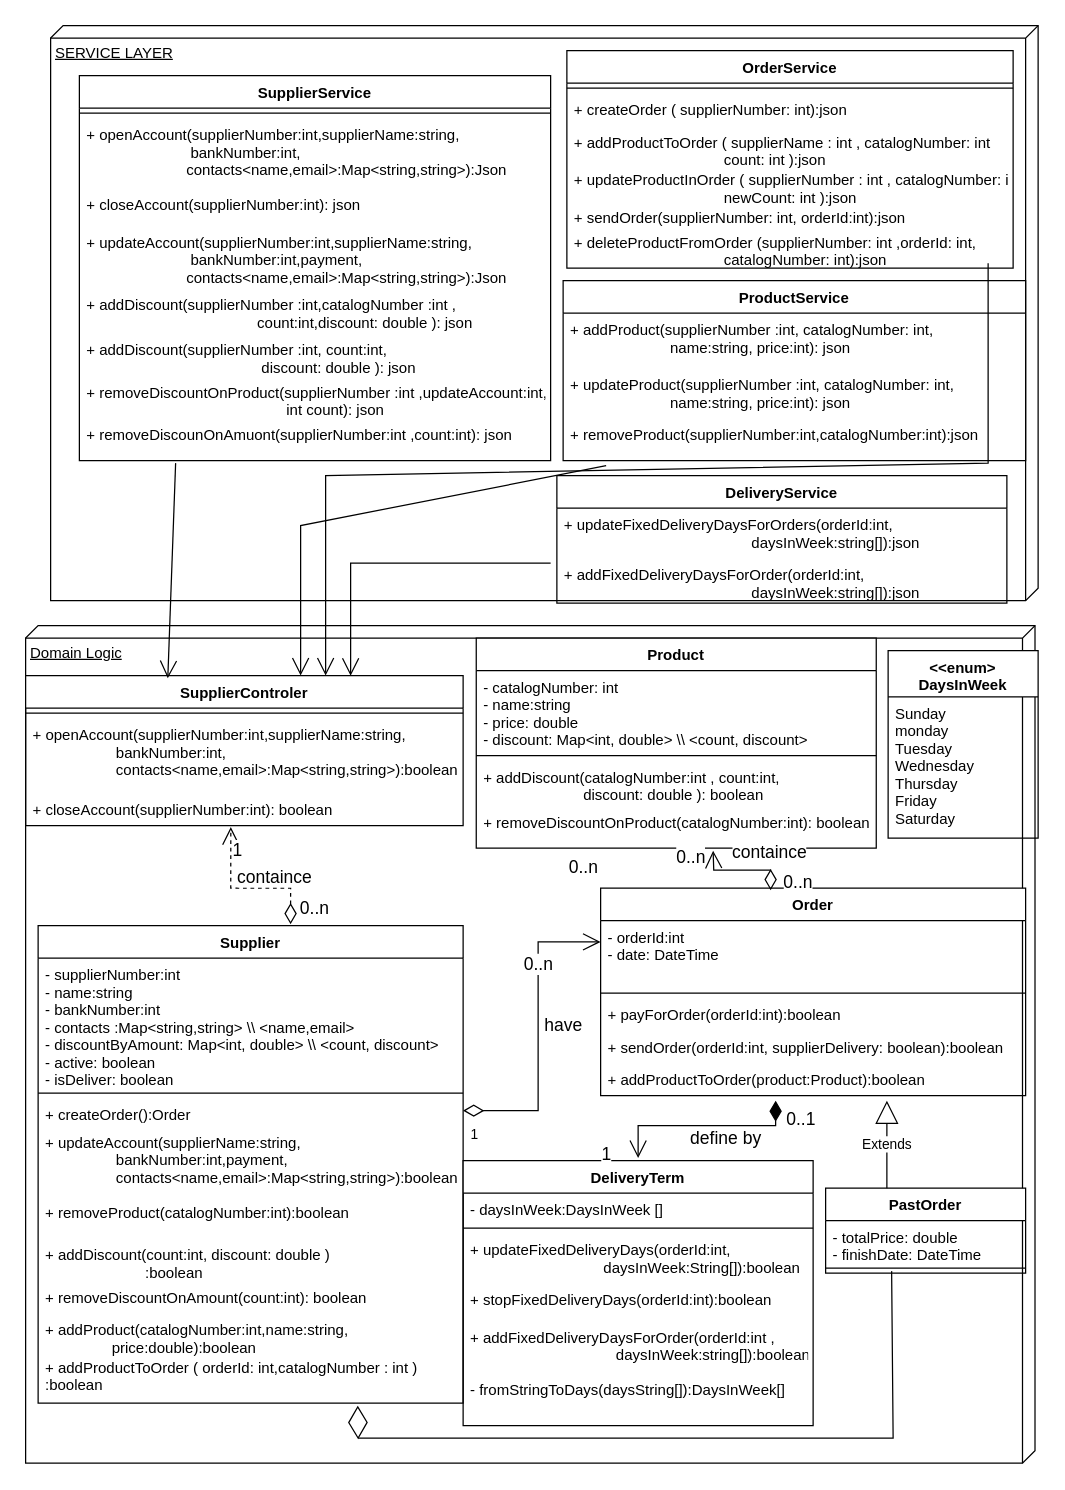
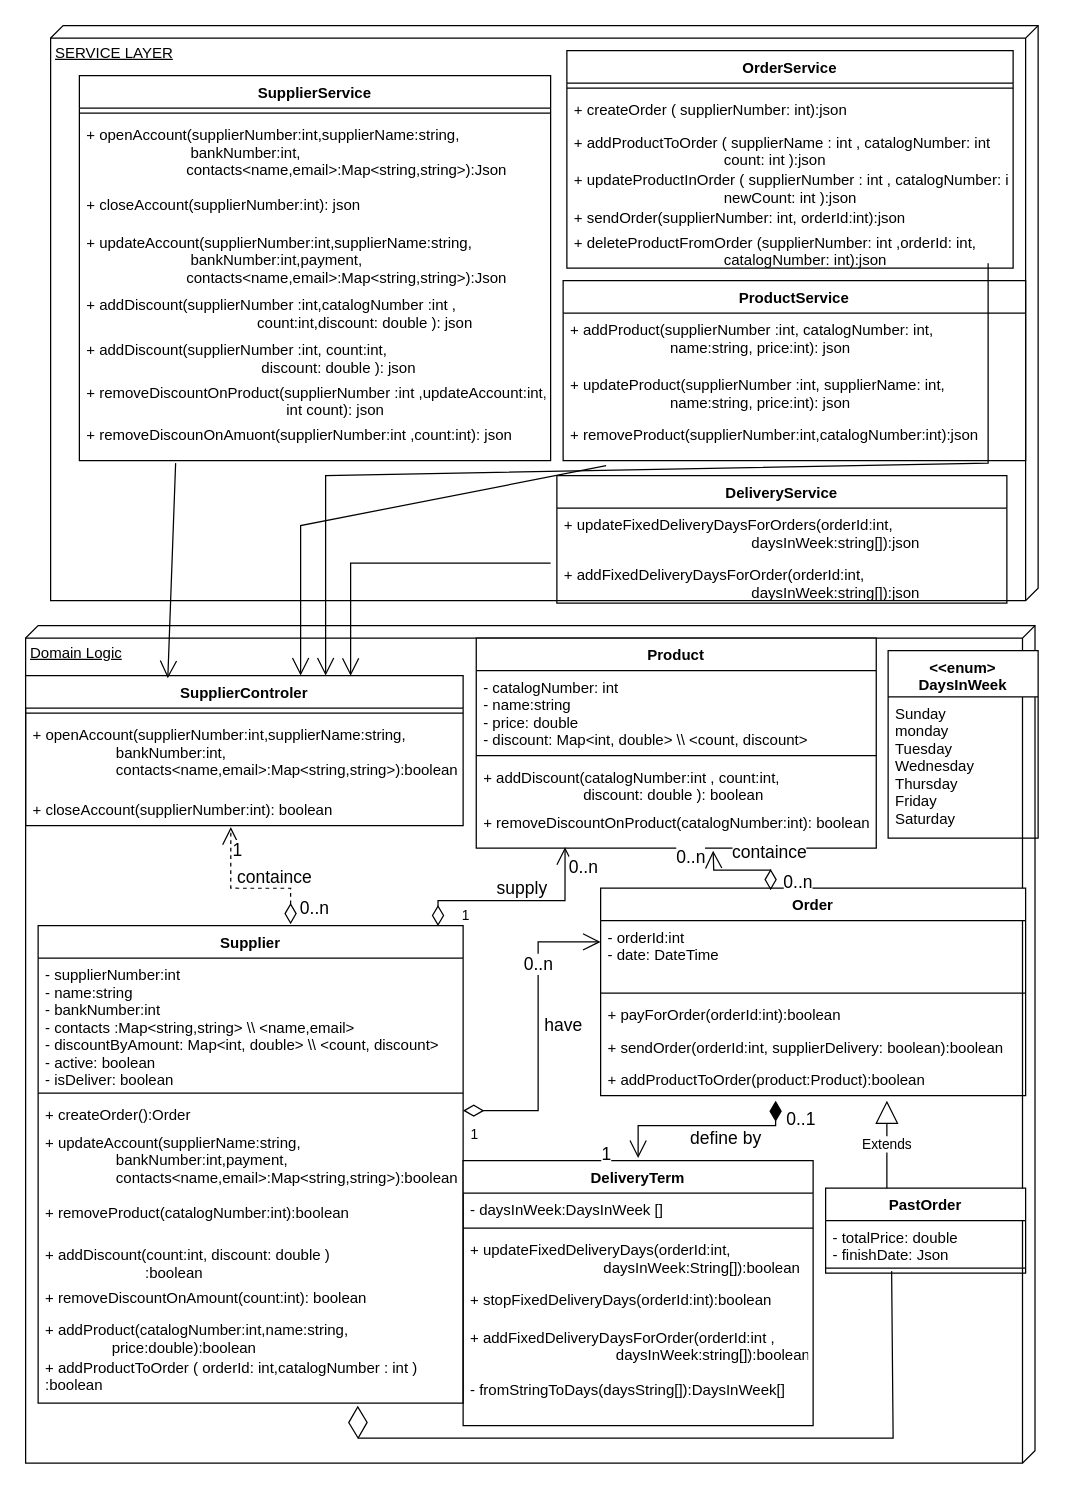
- <mxCell id="14" value="+ updateProduct(supplierNumber :int, catalogNumber: int, &#10;                        name:string, price:int): json" style="text;strokeColor=none;fillColor=none;align=left;verticalAlign=top;spacingLeft=4;spacingRight=4;overflow=hidden;rotatable=0;points=[[0,0.5],[1,0.5]];portConstraint=eastwest;" parent="12" vertex="1"><mxGeometry y="70" width="370" height="40" as="geometry" /></mxCell>
+ <mxCell id="14" value="+ updateProduct(supplierNumber :int, supplierName: int, &#10;                        name:string, price:int): json" style="text;strokeColor=none;fillColor=none;align=left;verticalAlign=top;spacingLeft=4;spacingRight=4;overflow=hidden;rotatable=0;points=[[0,0.5],[1,0.5]];portConstraint=eastwest;" parent="12" vertex="1"><mxGeometry y="70" width="370" height="40" as="geometry" /></mxCell>
+ <mxCell id="74" value="supply" style="endArrow=open;html=1;endSize=12;startArrow=diamondThin;startSize=14;startFill=0;edgeStyle=orthogonalEdgeStyle;rounded=0;fontSize=14;entryX=0.222;entryY=0.977;entryDx=0;entryDy=0;entryPerimeter=0;exitX=0.941;exitY=0.001;exitDx=0;exitDy=0;exitPerimeter=0;" parent="1" source="27" target="45" edge="1"><mxGeometry x="0.057" y="10" relative="1" as="geometry"><mxPoint x="250" y="880" as="sourcePoint" /><mxPoint x="470" y="820" as="targetPoint" /><Array as="points"><mxPoint x="350" y="720" /><mxPoint x="452" y="720" /></Array><mxPoint as="offset" /></mxGeometry></mxCell>
+ <mxCell id="75" value="1" style="edgeLabel;html=1;align=center;verticalAlign=middle;resizable=0;points=[];" parent="74" vertex="1" connectable="0"><mxGeometry x="-0.487" y="-11" relative="1" as="geometry"><mxPoint as="offset" /></mxGeometry></mxCell>
- <mxCell id="78" value="- totalPrice: double&#10;- finishDate: DateTime" style="text;strokeColor=none;fillColor=none;align=left;verticalAlign=top;spacingLeft=4;spacingRight=4;overflow=hidden;rotatable=0;points=[[0,0.5],[1,0.5]];portConstraint=eastwest;" parent="77" vertex="1"><mxGeometry y="26" width="160" height="34" as="geometry" /></mxCell>
+ <mxCell id="78" value="- totalPrice: double&#10;- finishDate: Json" style="text;strokeColor=none;fillColor=none;align=left;verticalAlign=top;spacingLeft=4;spacingRight=4;overflow=hidden;rotatable=0;points=[[0,0.5],[1,0.5]];portConstraint=eastwest;" parent="77" vertex="1"><mxGeometry y="26" width="160" height="34" as="geometry" /></mxCell>
